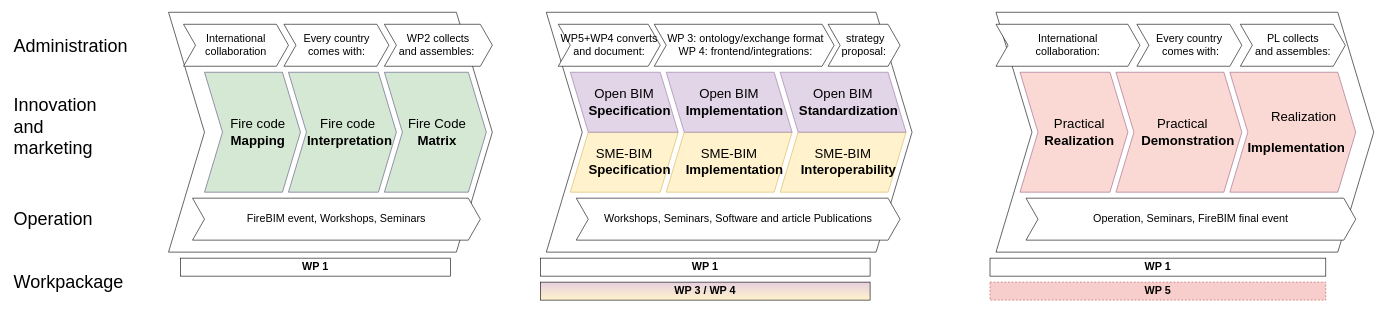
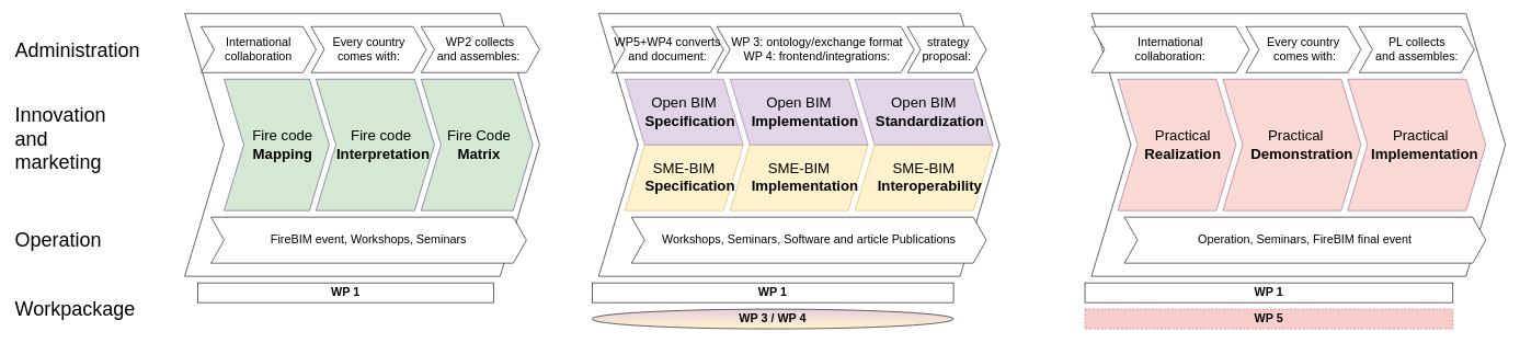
- <mxCell id="12" value="&lt;font style=&quot;font-size: 22px&quot;&gt;&amp;nbsp; &amp;nbsp; &amp;nbsp; &amp;nbsp; &amp;nbsp; &amp;nbsp;Realization&amp;nbsp; &amp;nbsp; &amp;nbsp; &amp;nbsp; &amp;nbsp; &amp;nbsp; &amp;nbsp;&amp;nbsp;&lt;b&gt;Implementation&lt;/b&gt;&lt;/font&gt;" style="shape=step;perimeter=stepPerimeter;whiteSpace=wrap;html=1;fixedSize=1;size=30;fillColor=#FAD9D5;strokeColor=#996185;" parent="1" vertex="1"><mxGeometry x="2050" y="120" width="210" height="200" as="geometry" /></mxCell>
+ <mxCell id="12" value="&lt;font style=&quot;font-size: 22px&quot;&gt;&amp;nbsp; &amp;nbsp; &amp;nbsp; &amp;nbsp; &amp;nbsp; &amp;nbsp;Practical&amp;nbsp; &amp;nbsp; &amp;nbsp; &amp;nbsp; &amp;nbsp; &amp;nbsp; &amp;nbsp;&amp;nbsp;&lt;b&gt;Implementation&lt;/b&gt;&lt;/font&gt;" style="shape=step;perimeter=stepPerimeter;whiteSpace=wrap;html=1;fixedSize=1;size=30;fillColor=#FAD9D5;strokeColor=#996185;" parent="1" vertex="1"><mxGeometry x="2050" y="120" width="210" height="200" as="geometry" /></mxCell>
- <mxCell id="29" value="&lt;font style=&quot;font-size: 18px&quot;&gt;&lt;b&gt;WP 3 / WP 4&lt;br&gt;&lt;/b&gt;&lt;/font&gt;" style="rounded=0;whiteSpace=wrap;html=1;fillColor=#E6D0DE;gradientColor=#FFF2CC;gradientDirection=south;" parent="1" vertex="1"><mxGeometry x="900" y="470" width="550" height="30" as="geometry" /></mxCell>
+ <mxCell id="29" value="&lt;font style=&quot;font-size: 18px&quot;&gt;&lt;b&gt;WP 3 / WP 4&lt;br&gt;&lt;/b&gt;&lt;/font&gt;" style="ellipse;whiteSpace=wrap;html=1;fillColor=#E6D0DE;gradientColor=#FFF2CC;gradientDirection=south;" parent="1" vertex="1"><mxGeometry x="900" y="470" width="550" height="30" as="geometry" /></mxCell>
